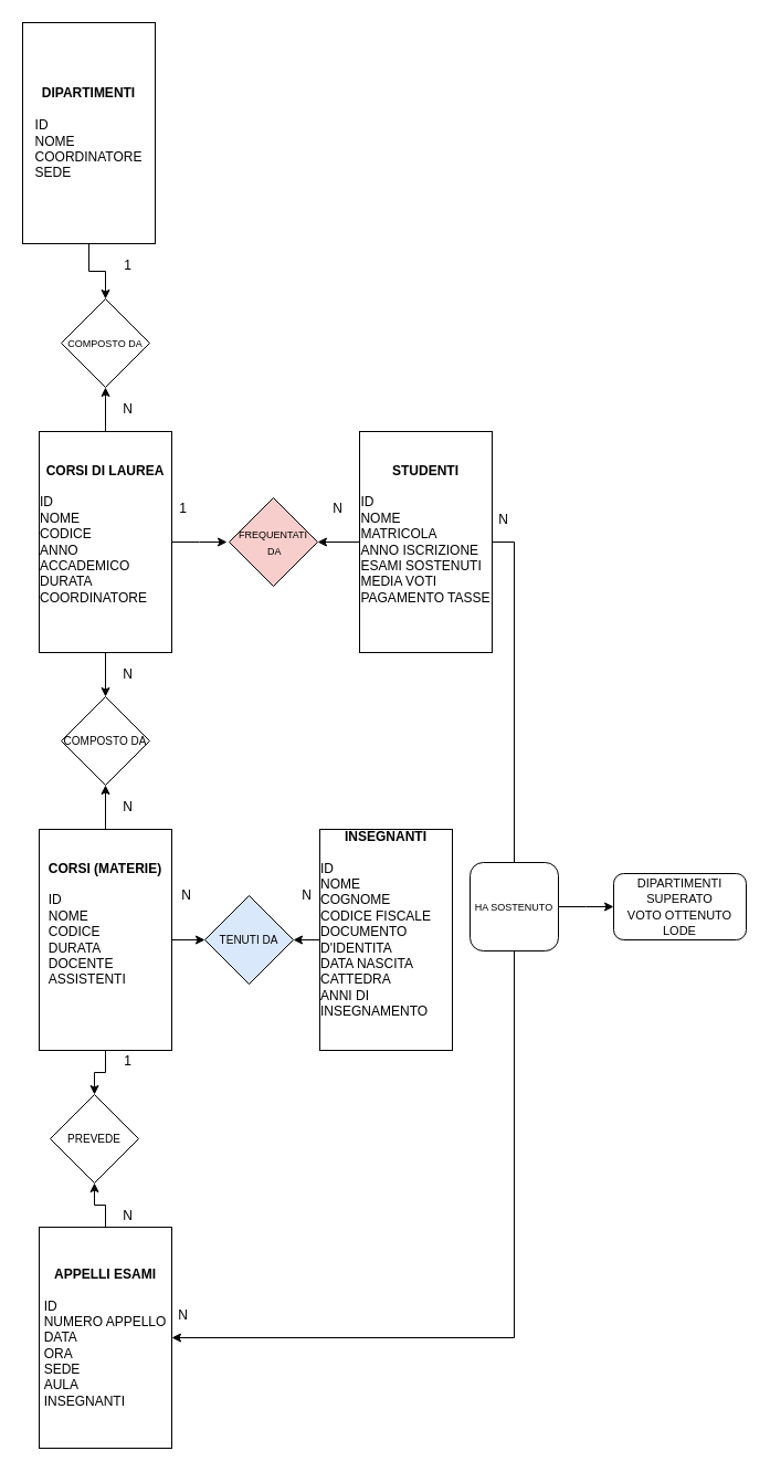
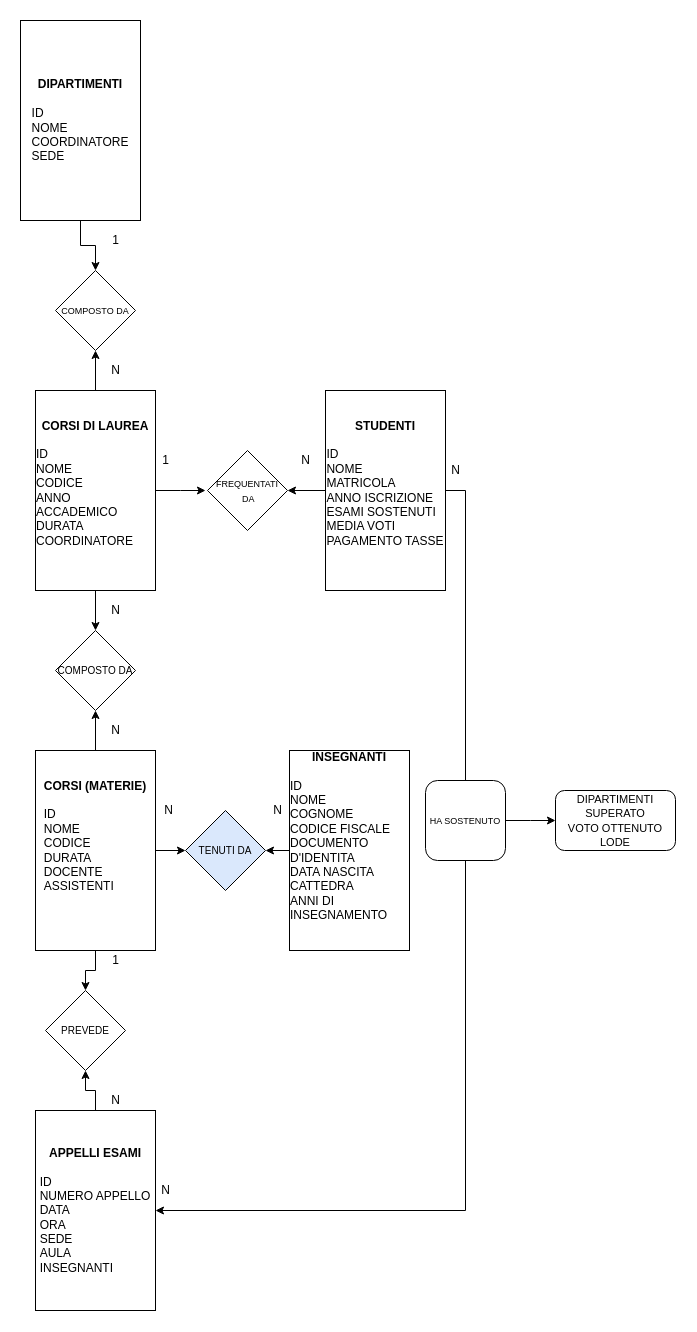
- <mxCell id="23" value="&lt;font style=&quot;font-size: 9px&quot;&gt;FREQUENTATI&lt;br&gt;&amp;nbsp;DA&lt;/font&gt;" style="rhombus;whiteSpace=wrap;html=1;fillColor=#f8cecc;" vertex="1" parent="1"><mxGeometry x="207" y="450" width="80" height="80" as="geometry" /></mxCell>
+ <mxCell id="23" value="&lt;font style=&quot;font-size: 9px&quot;&gt;FREQUENTATI&lt;br&gt;&amp;nbsp;DA&lt;/font&gt;" style="rhombus;whiteSpace=wrap;html=1;" vertex="1" parent="1"><mxGeometry x="207" y="450" width="80" height="80" as="geometry" /></mxCell>
